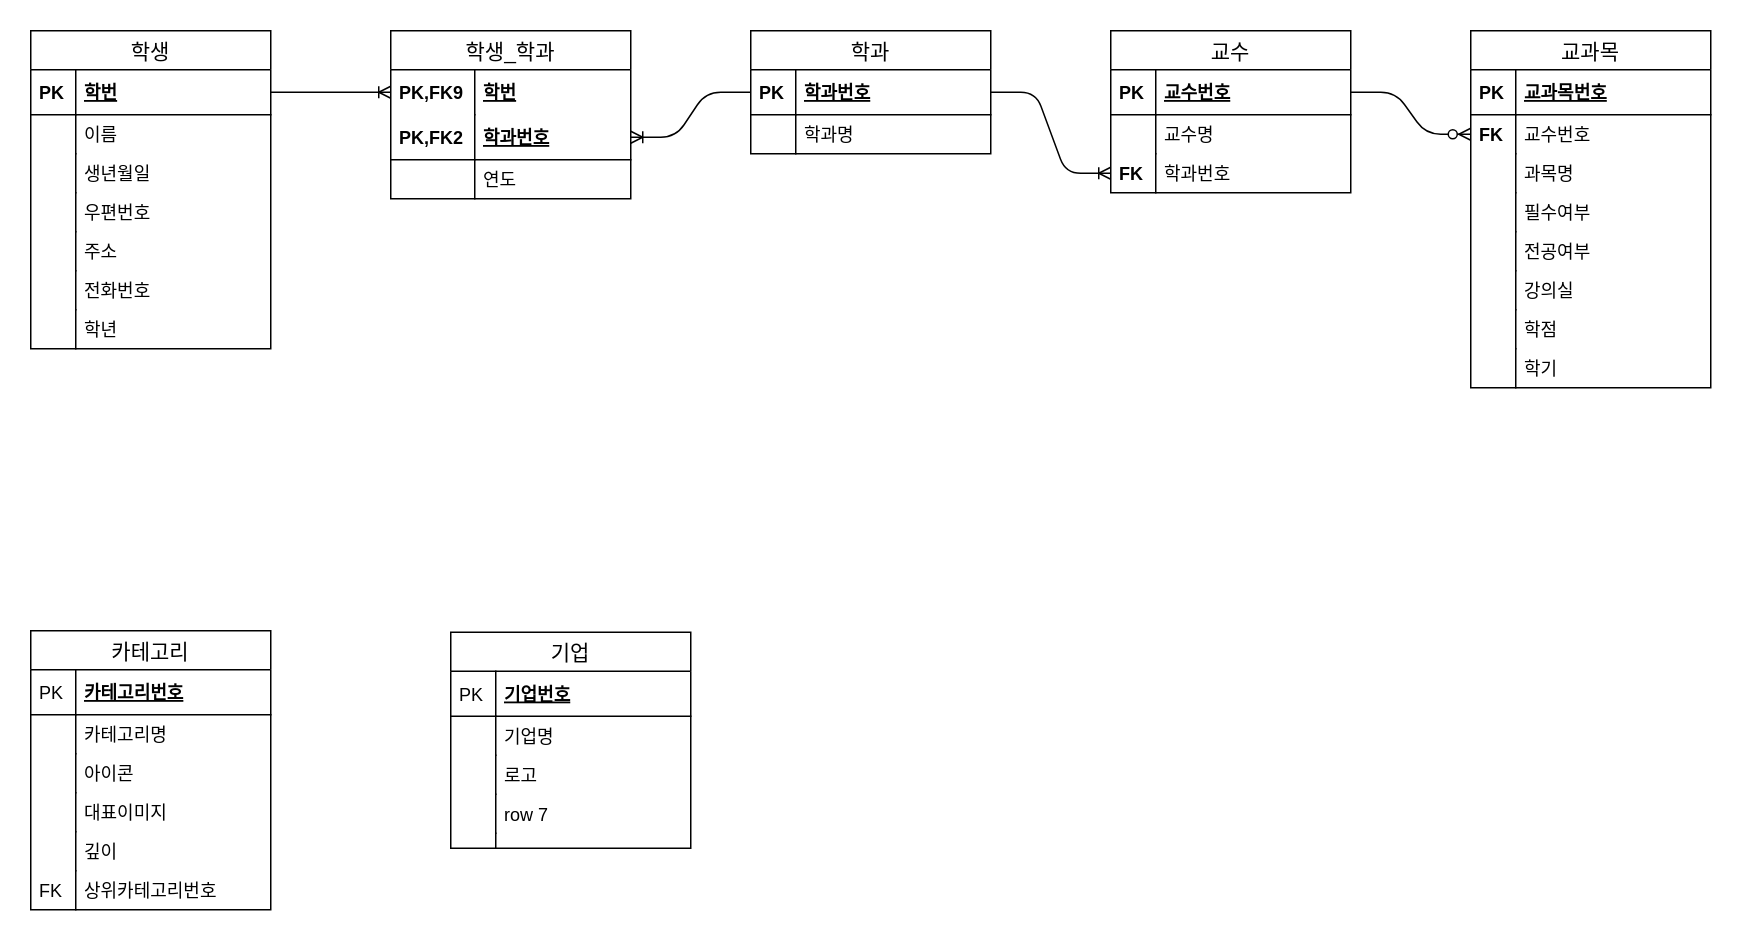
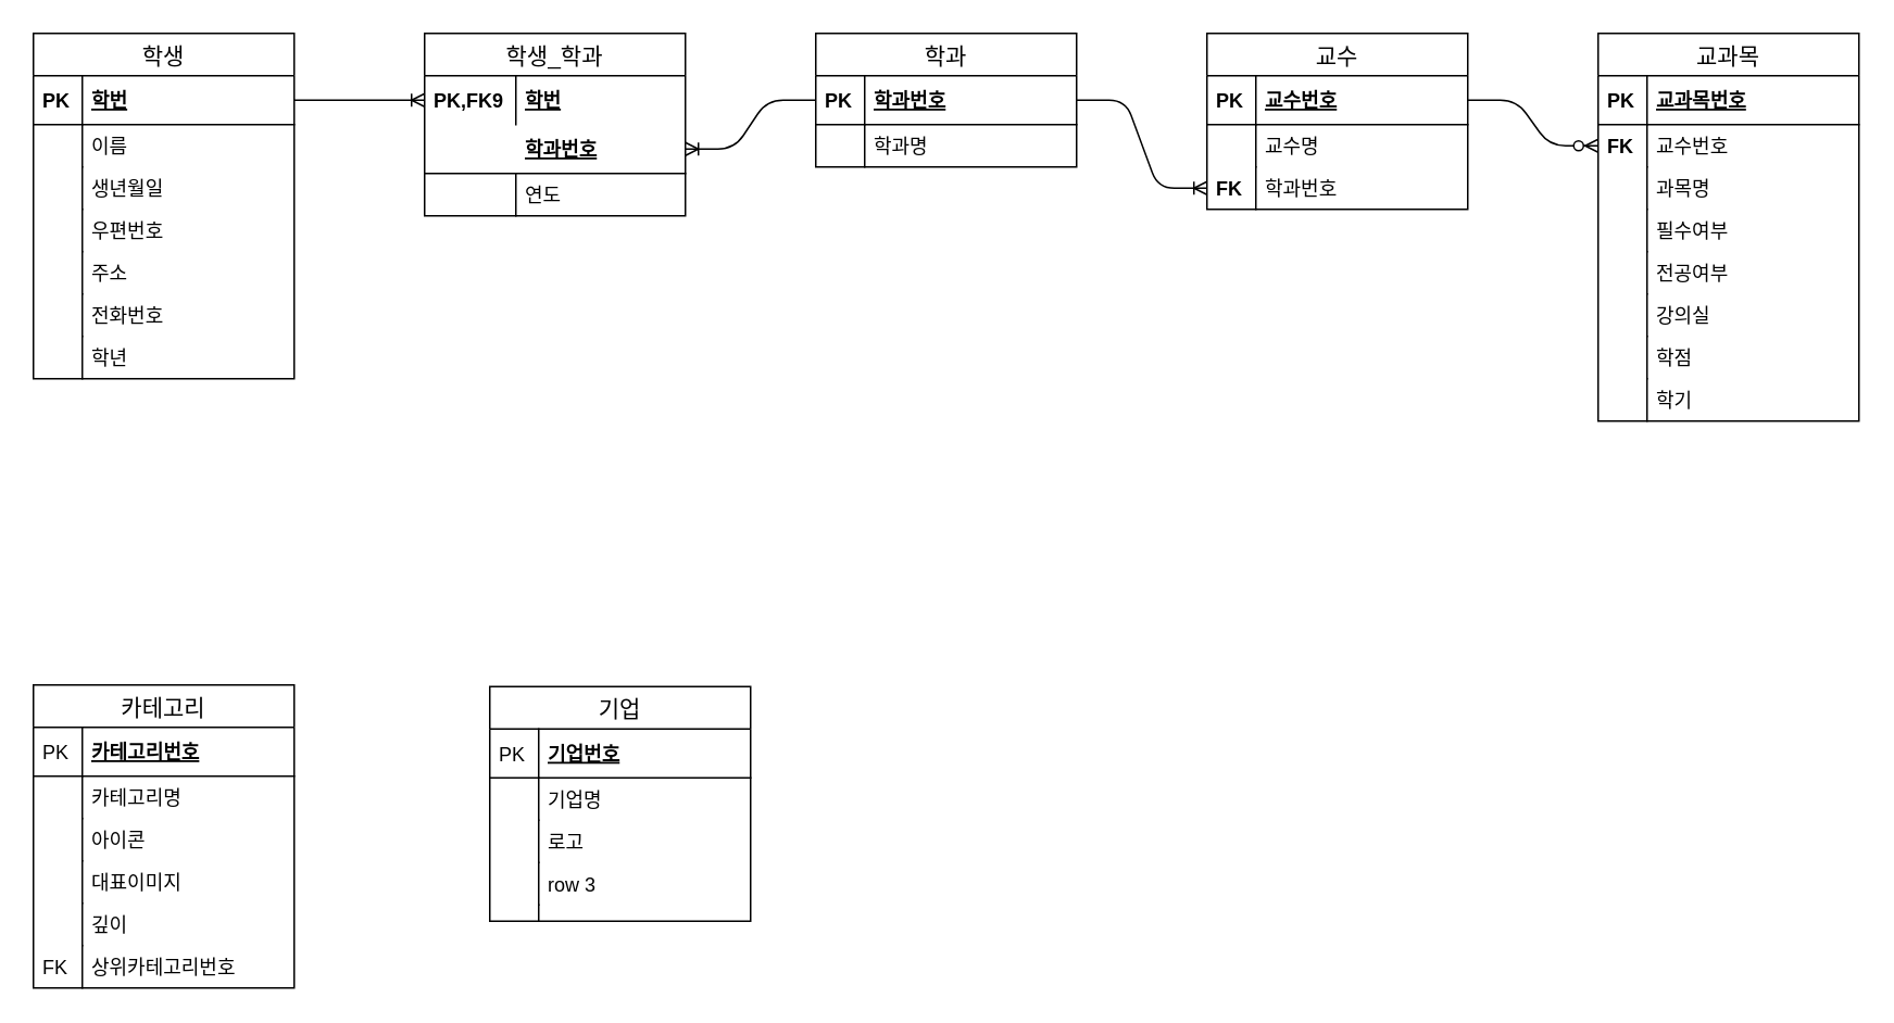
- <mxCell id="54" value="PK,FK2" style="shape=partialRectangle;fontStyle=1;top=0;left=0;bottom=0;fillColor=none;align=left;verticalAlign=middle;spacingLeft=4;spacingRight=4;overflow=hidden;rotatable=0;points=[];portConstraint=eastwest;part=1;fontSize=12;" vertex="1" connectable="0" parent="53"><mxGeometry width="56" height="30" as="geometry" /></mxCell>
- <mxCell id="77" value="row 7" style="shape=partialRectangle;top=0;left=0;right=0;bottom=0;align=left;verticalAlign=top;fillColor=none;spacingLeft=34;spacingRight=4;overflow=hidden;rotatable=0;points=[[0,0.5],[1,0.5]];portConstraint=eastwest;dropTarget=0;fontSize=12;" vertex="1" parent="70"><mxGeometry y="108" width="160" height="26" as="geometry" /></mxCell>
+ <mxCell id="77" value="row 3" style="shape=partialRectangle;top=0;left=0;right=0;bottom=0;align=left;verticalAlign=top;fillColor=none;spacingLeft=34;spacingRight=4;overflow=hidden;rotatable=0;points=[[0,0.5],[1,0.5]];portConstraint=eastwest;dropTarget=0;fontSize=12;" vertex="1" parent="70"><mxGeometry y="108" width="160" height="26" as="geometry" /></mxCell>
